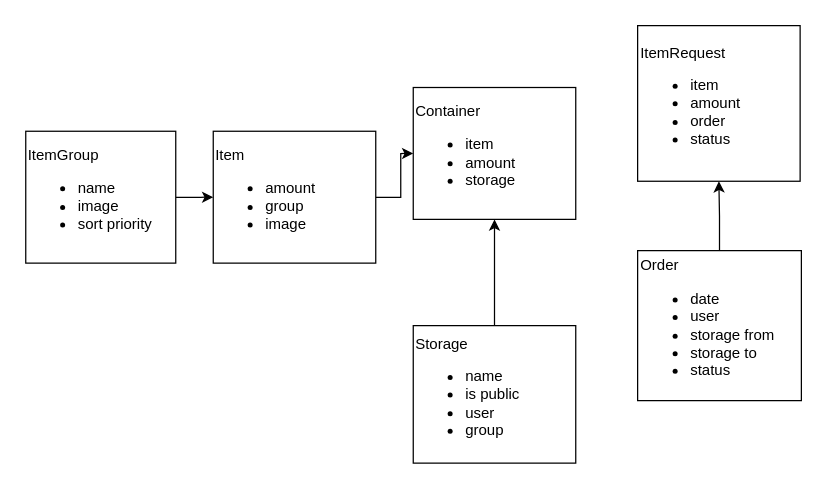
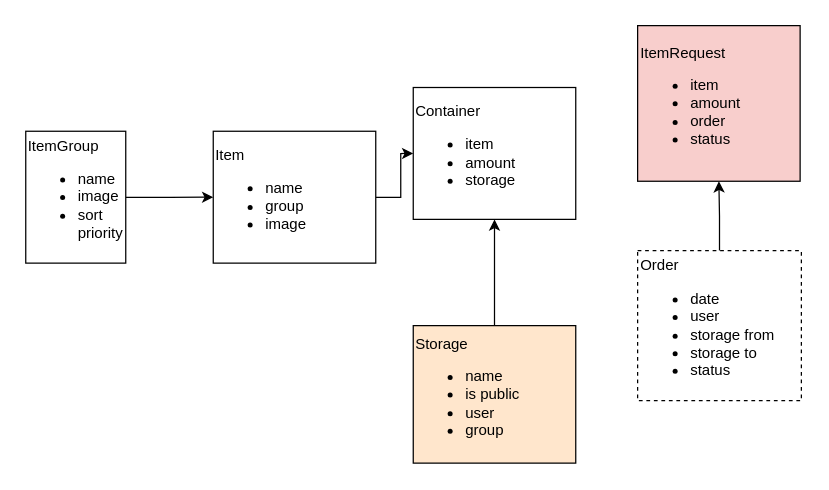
- <mxCell id="11" value="&lt;div&gt;ItemRequest&lt;/div&gt;&lt;div&gt;&lt;ul&gt;&lt;li&gt;item&lt;/li&gt;&lt;li&gt;amount&lt;/li&gt;&lt;li&gt;order&lt;/li&gt;&lt;li&gt;status&lt;/li&gt;&lt;/ul&gt;&lt;/div&gt;" style="rounded=0;whiteSpace=wrap;html=1;align=left;" parent="1" vertex="1"><mxGeometry x="509.5" y="20" width="130" height="124.5" as="geometry" /></mxCell>
+ <mxCell id="11" value="&lt;div&gt;ItemRequest&lt;/div&gt;&lt;div&gt;&lt;ul&gt;&lt;li&gt;item&lt;/li&gt;&lt;li&gt;amount&lt;/li&gt;&lt;li&gt;order&lt;/li&gt;&lt;li&gt;status&lt;/li&gt;&lt;/ul&gt;&lt;/div&gt;" style="rounded=0;whiteSpace=wrap;html=1;align=left;fillColor=#f8cecc;" parent="1" vertex="1"><mxGeometry x="509.5" y="20" width="130" height="124.5" as="geometry" /></mxCell>
- <mxCell id="5" value="&lt;div&gt;&lt;span&gt;ItemGroup&lt;/span&gt;&lt;/div&gt;&lt;div&gt;&lt;ul&gt;&lt;li&gt;&lt;span&gt;name&lt;/span&gt;&lt;/li&gt;&lt;li&gt;&lt;span&gt;image&lt;/span&gt;&lt;/li&gt;&lt;li&gt;&lt;span&gt;sort priority&lt;/span&gt;&lt;/li&gt;&lt;/ul&gt;&lt;/div&gt;" style="rounded=0;whiteSpace=wrap;html=1;align=left;" parent="1" vertex="1"><mxGeometry x="20" y="104.5" width="120" height="105.5" as="geometry" /></mxCell>
+ <mxCell id="5" value="&lt;div&gt;&lt;span&gt;ItemGroup&lt;/span&gt;&lt;/div&gt;&lt;div&gt;&lt;ul&gt;&lt;li&gt;&lt;span&gt;name&lt;/span&gt;&lt;/li&gt;&lt;li&gt;&lt;span&gt;image&lt;/span&gt;&lt;/li&gt;&lt;li&gt;&lt;span&gt;sort priority&lt;/span&gt;&lt;/li&gt;&lt;/ul&gt;&lt;/div&gt;" style="rounded=0;whiteSpace=wrap;html=1;align=left;" parent="1" vertex="1"><mxGeometry x="20" y="104.5" width="80" height="105.5" as="geometry" /></mxCell>
- <mxCell id="3" value="&lt;div&gt;&lt;span&gt;Item&lt;/span&gt;&lt;/div&gt;&lt;div&gt;&lt;ul&gt;&lt;li&gt;&lt;span&gt;amount&lt;/span&gt;&lt;/li&gt;&lt;li&gt;&lt;span&gt;group&lt;/span&gt;&lt;/li&gt;&lt;li&gt;&lt;span&gt;image&lt;/span&gt;&lt;/li&gt;&lt;/ul&gt;&lt;/div&gt;" style="rounded=0;whiteSpace=wrap;html=1;align=left;" parent="1" vertex="1"><mxGeometry x="170" y="104.5" width="130" height="105.5" as="geometry" /></mxCell>
+ <mxCell id="3" value="&lt;div&gt;&lt;span&gt;Item&lt;/span&gt;&lt;/div&gt;&lt;div&gt;&lt;ul&gt;&lt;li&gt;&lt;span&gt;name&lt;/span&gt;&lt;/li&gt;&lt;li&gt;&lt;span&gt;group&lt;/span&gt;&lt;/li&gt;&lt;li&gt;&lt;span&gt;image&lt;/span&gt;&lt;/li&gt;&lt;/ul&gt;&lt;/div&gt;" style="rounded=0;whiteSpace=wrap;html=1;align=left;" parent="1" vertex="1"><mxGeometry x="170" y="104.5" width="130" height="105.5" as="geometry" /></mxCell>
- <mxCell id="7" value="&lt;div&gt;Order&lt;/div&gt;&lt;div&gt;&lt;ul&gt;&lt;li&gt;&lt;span&gt;date&lt;/span&gt;&lt;/li&gt;&lt;li&gt;user&lt;/li&gt;&lt;li&gt;storage from&lt;/li&gt;&lt;li&gt;storage to&lt;/li&gt;&lt;li&gt;status&lt;/li&gt;&lt;/ul&gt;&lt;/div&gt;" style="rounded=0;whiteSpace=wrap;html=1;align=left;" parent="1" vertex="1"><mxGeometry x="509.5" y="200" width="131" height="120" as="geometry" /></mxCell>
+ <mxCell id="7" value="&lt;div&gt;Order&lt;/div&gt;&lt;div&gt;&lt;ul&gt;&lt;li&gt;&lt;span&gt;date&lt;/span&gt;&lt;/li&gt;&lt;li&gt;user&lt;/li&gt;&lt;li&gt;storage from&lt;/li&gt;&lt;li&gt;storage to&lt;/li&gt;&lt;li&gt;status&lt;/li&gt;&lt;/ul&gt;&lt;/div&gt;" style="rounded=0;whiteSpace=wrap;html=1;align=left;dashed=1;" parent="1" vertex="1"><mxGeometry x="509.5" y="200" width="131" height="120" as="geometry" /></mxCell>
- <mxCell id="10" value="&lt;div&gt;Storage&lt;/div&gt;&lt;div&gt;&lt;ul&gt;&lt;li&gt;name&lt;/li&gt;&lt;li&gt;is public&lt;/li&gt;&lt;li&gt;user&lt;/li&gt;&lt;li&gt;group&lt;/li&gt;&lt;/ul&gt;&lt;/div&gt;" style="rounded=0;whiteSpace=wrap;html=1;align=left;" parent="1" vertex="1"><mxGeometry x="330" y="260" width="130" height="110" as="geometry" /></mxCell>
+ <mxCell id="10" value="&lt;div&gt;Storage&lt;/div&gt;&lt;div&gt;&lt;ul&gt;&lt;li&gt;name&lt;/li&gt;&lt;li&gt;is public&lt;/li&gt;&lt;li&gt;user&lt;/li&gt;&lt;li&gt;group&lt;/li&gt;&lt;/ul&gt;&lt;/div&gt;" style="rounded=0;whiteSpace=wrap;html=1;align=left;fillColor=#ffe6cc;" parent="1" vertex="1"><mxGeometry x="330" y="260" width="130" height="110" as="geometry" /></mxCell>
